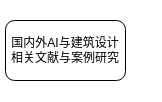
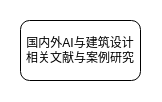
- <mxCell id="2" value="国内外AI与建筑设计相关文献与案例研究" style="rounded=1;whiteSpace=wrap;html=1;" vertex="1" parent="1"><mxGeometry x="5" y="20" width="120" height="60" as="geometry" /></mxCell>
+ <mxCell id="2" value="国内外AI与建筑设计相关文献与案例研究" style="rounded=1;whiteSpace=wrap;html=1;" vertex="1" parent="1"><mxGeometry x="20" y="20" width="120" height="60" as="geometry" /></mxCell>
